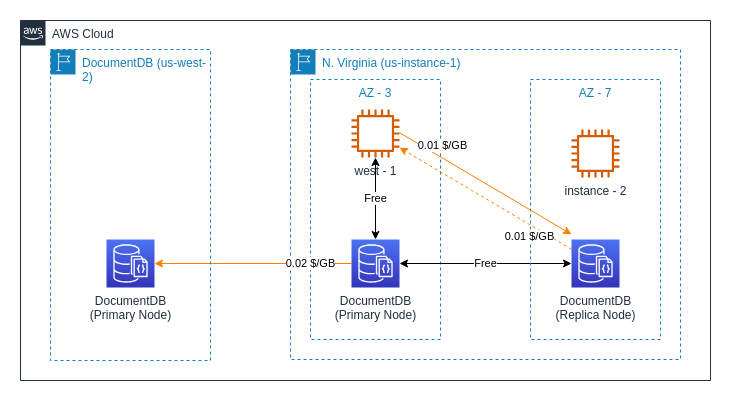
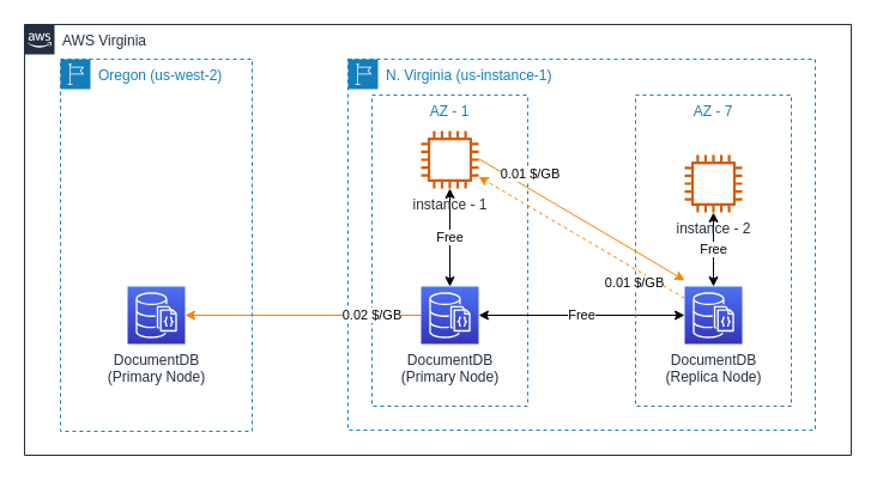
- <mxCell id="19" value="AWS Cloud" style="points=[[0,0],[0.25,0],[0.5,0],[0.75,0],[1,0],[1,0.25],[1,0.5],[1,0.75],[1,1],[0.75,1],[0.5,1],[0.25,1],[0,1],[0,0.75],[0,0.5],[0,0.25]];outlineConnect=0;gradientColor=none;html=1;whiteSpace=wrap;fontSize=12;fontStyle=0;container=1;pointerEvents=0;collapsible=0;recursiveResize=0;shape=mxgraph.aws4.group;grIcon=mxgraph.aws4.group_aws_cloud_alt;strokeColor=#232F3E;fillColor=none;verticalAlign=top;align=left;spacingLeft=30;fontColor=#232F3E;dashed=0;" vertex="1" parent="1"><mxGeometry x="20" y="20" width="690" height="360" as="geometry" /></mxCell>
+ <mxCell id="19" value="AWS Virginia" style="points=[[0,0],[0.25,0],[0.5,0],[0.75,0],[1,0],[1,0.25],[1,0.5],[1,0.75],[1,1],[0.75,1],[0.5,1],[0.25,1],[0,1],[0,0.75],[0,0.5],[0,0.25]];outlineConnect=0;gradientColor=none;html=1;whiteSpace=wrap;fontSize=12;fontStyle=0;container=1;pointerEvents=0;collapsible=0;recursiveResize=0;shape=mxgraph.aws4.group;grIcon=mxgraph.aws4.group_aws_cloud_alt;strokeColor=#232F3E;fillColor=none;verticalAlign=top;align=left;spacingLeft=30;fontColor=#232F3E;dashed=0;" vertex="1" parent="1"><mxGeometry x="20" y="20" width="690" height="360" as="geometry" /></mxCell>
- <mxCell id="17" value="DocumentDB (us-west-2)" style="points=[[0,0],[0.25,0],[0.5,0],[0.75,0],[1,0],[1,0.25],[1,0.5],[1,0.75],[1,1],[0.75,1],[0.5,1],[0.25,1],[0,1],[0,0.75],[0,0.5],[0,0.25]];outlineConnect=0;gradientColor=none;html=1;whiteSpace=wrap;fontSize=12;fontStyle=0;container=1;pointerEvents=0;collapsible=0;recursiveResize=0;shape=mxgraph.aws4.group;grIcon=mxgraph.aws4.group_region;strokeColor=#147EBA;fillColor=none;verticalAlign=top;align=left;spacingLeft=30;fontColor=#147EBA;dashed=1;" parent="1" vertex="1"><mxGeometry x="50" y="49" width="160" height="311" as="geometry" /></mxCell>
+ <mxCell id="17" value="Oregon (us-west-2)" style="points=[[0,0],[0.25,0],[0.5,0],[0.75,0],[1,0],[1,0.25],[1,0.5],[1,0.75],[1,1],[0.75,1],[0.5,1],[0.25,1],[0,1],[0,0.75],[0,0.5],[0,0.25]];outlineConnect=0;gradientColor=none;html=1;whiteSpace=wrap;fontSize=12;fontStyle=0;container=1;pointerEvents=0;collapsible=0;recursiveResize=0;shape=mxgraph.aws4.group;grIcon=mxgraph.aws4.group_region;strokeColor=#147EBA;fillColor=none;verticalAlign=top;align=left;spacingLeft=30;fontColor=#147EBA;dashed=1;" parent="1" vertex="1"><mxGeometry x="50" y="49" width="160" height="311" as="geometry" /></mxCell>
- <mxCell id="3" value="AZ - 3" style="fillColor=none;strokeColor=#147EBA;dashed=1;verticalAlign=top;fontStyle=0;fontColor=#147EBA;" parent="1" vertex="1"><mxGeometry x="310" y="79" width="130" height="260" as="geometry" /></mxCell>
+ <mxCell id="3" value="AZ - 1" style="fillColor=none;strokeColor=#147EBA;dashed=1;verticalAlign=top;fontStyle=0;fontColor=#147EBA;" parent="1" vertex="1"><mxGeometry x="310" y="79" width="130" height="260" as="geometry" /></mxCell>
- <mxCell id="15" value="west - 1" style="sketch=0;outlineConnect=0;fontColor=#232F3E;gradientColor=none;fillColor=#D45B07;strokeColor=none;dashed=0;verticalLabelPosition=bottom;verticalAlign=top;align=center;html=1;fontSize=12;fontStyle=0;aspect=fixed;pointerEvents=1;shape=mxgraph.aws4.instance2;" parent="1" vertex="1"><mxGeometry x="351" y="109" width="48" height="48" as="geometry" /></mxCell>
+ <mxCell id="15" value="instance - 1" style="sketch=0;outlineConnect=0;fontColor=#232F3E;gradientColor=none;fillColor=#D45B07;strokeColor=none;dashed=0;verticalLabelPosition=bottom;verticalAlign=top;align=center;html=1;fontSize=12;fontStyle=0;aspect=fixed;pointerEvents=1;shape=mxgraph.aws4.instance2;" parent="1" vertex="1"><mxGeometry x="351" y="109" width="48" height="48" as="geometry" /></mxCell>
+ <mxCell id="9" value="Free" style="edgeStyle=orthogonalEdgeStyle;rounded=0;orthogonalLoop=1;jettySize=auto;html=1;startArrow=classic;startFill=1;" parent="1" source="12" target="16" edge="1"><mxGeometry relative="1" as="geometry" /></mxCell>
